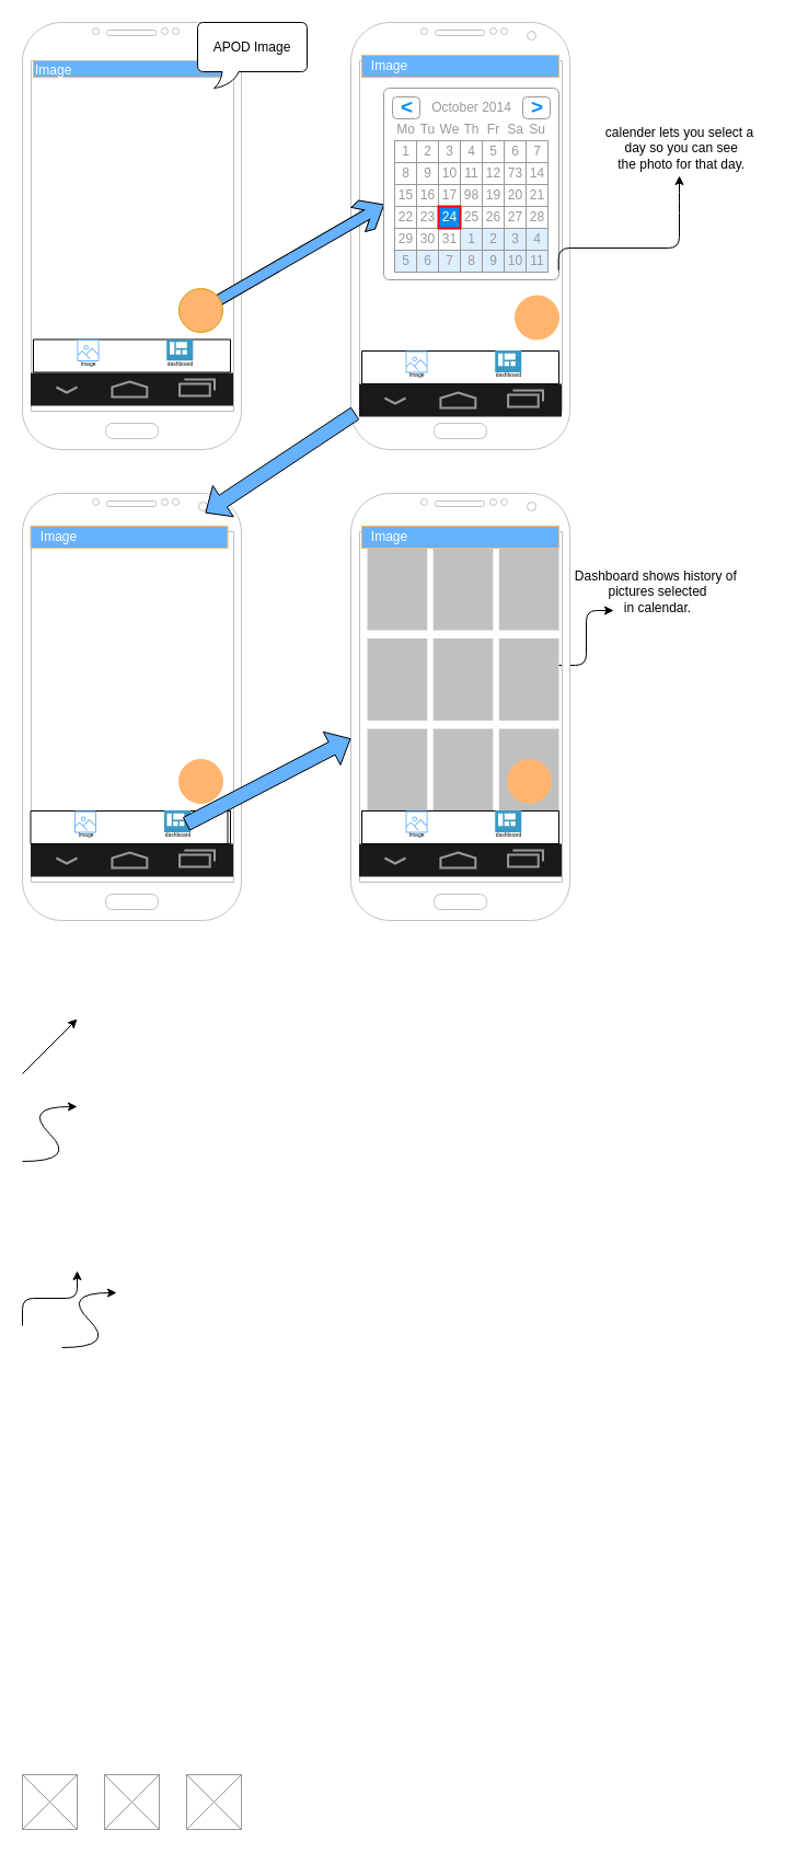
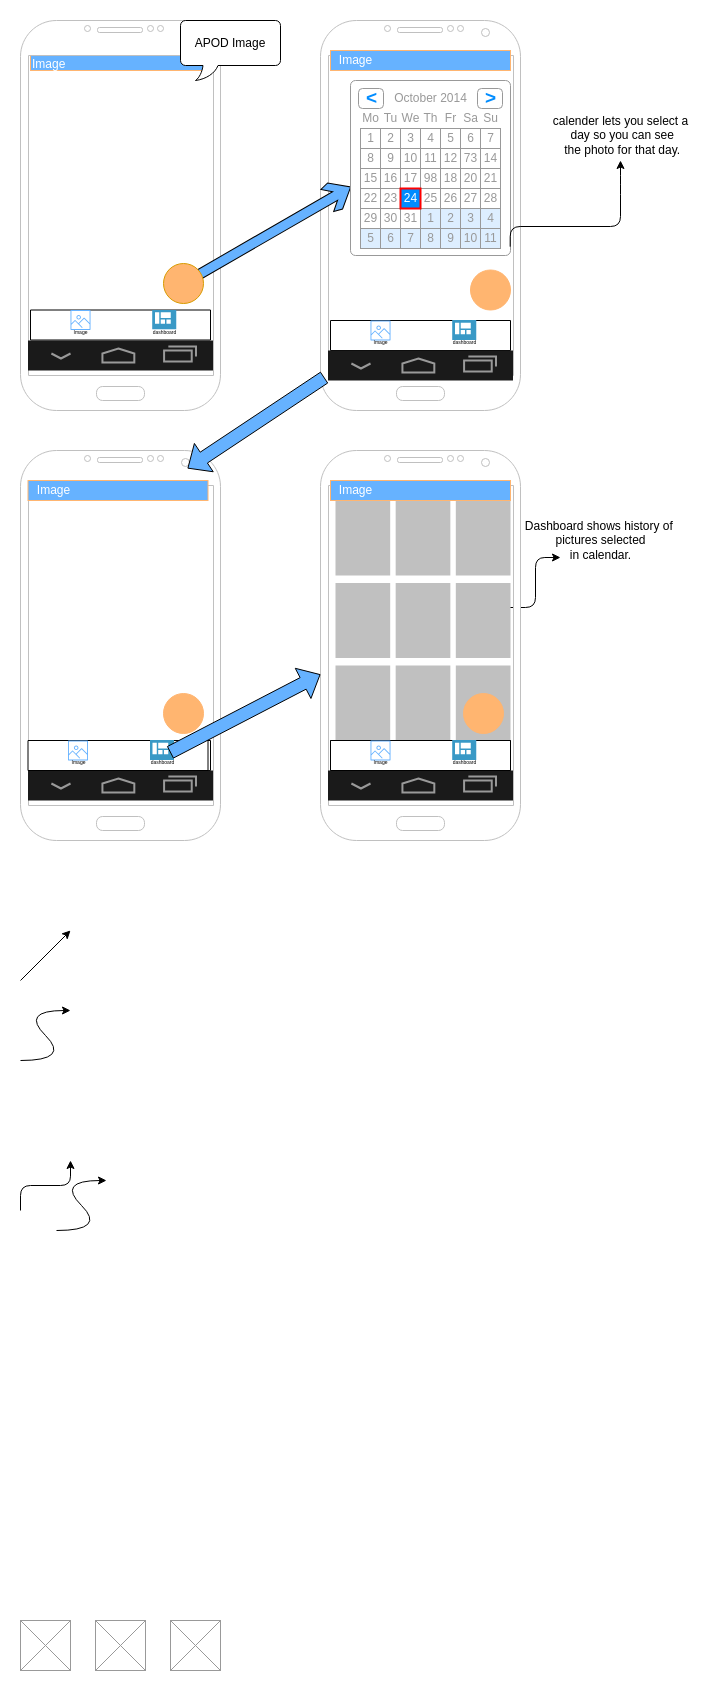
- <mxCell id="46" value="19" style="strokeWidth=1;shadow=0;dashed=0;align=center;html=1;shape=mxgraph.mockup.forms.rrect;rSize=0;strokeColor=#999999;fontColor=#999999;" vertex="1" parent="17"><mxGeometry x="90" y="88" width="20" height="20" as="geometry" /></mxCell>
+ <mxCell id="46" value="18" style="strokeWidth=1;shadow=0;dashed=0;align=center;html=1;shape=mxgraph.mockup.forms.rrect;rSize=0;strokeColor=#999999;fontColor=#999999;" vertex="1" parent="17"><mxGeometry x="90" y="88" width="20" height="20" as="geometry" /></mxCell>
